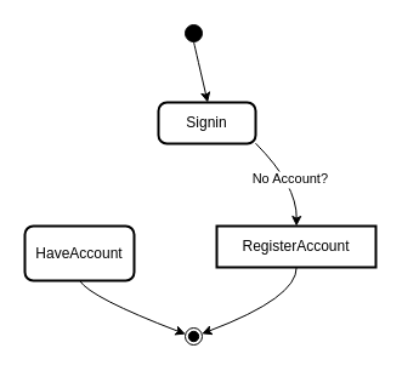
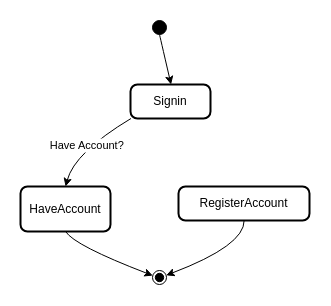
+ <mxCell id="8" value="Have Account?" style="curved=1;startArrow=none;;exitX=0.018;exitY=0.988;entryX=0.501;entryY=0.006;" edge="1" parent="1" source="3" target="4"><mxGeometry relative="1" as="geometry"><Array as="points"><mxPoint x="74" y="152" /></Array></mxGeometry></mxCell>
- <mxCell id="9" value="No Account?" style="curved=1;startArrow=none;;exitX=0.996;exitY=0.988;entryX=0.501;entryY=0.006;" edge="1" parent="1" source="3" target="5"><mxGeometry relative="1" as="geometry"><Array as="points"><mxPoint x="244" y="152" /></Array></mxGeometry></mxCell>
- <mxCell id="5" value="RegisterAccount" style="absoluteArcSize=1;arcSize=14;whiteSpace=wrap;strokeWidth=2;rounded=0;" vertex="1" parent="1"><mxGeometry x="178" y="186" width="131" height="34" as="geometry" /></mxCell>
+ <mxCell id="5" value="RegisterAccount" style="rounded=1;absoluteArcSize=1;arcSize=14;whiteSpace=wrap;strokeWidth=2;" vertex="1" parent="1"><mxGeometry x="178" y="186" width="131" height="34" as="geometry" /></mxCell>
